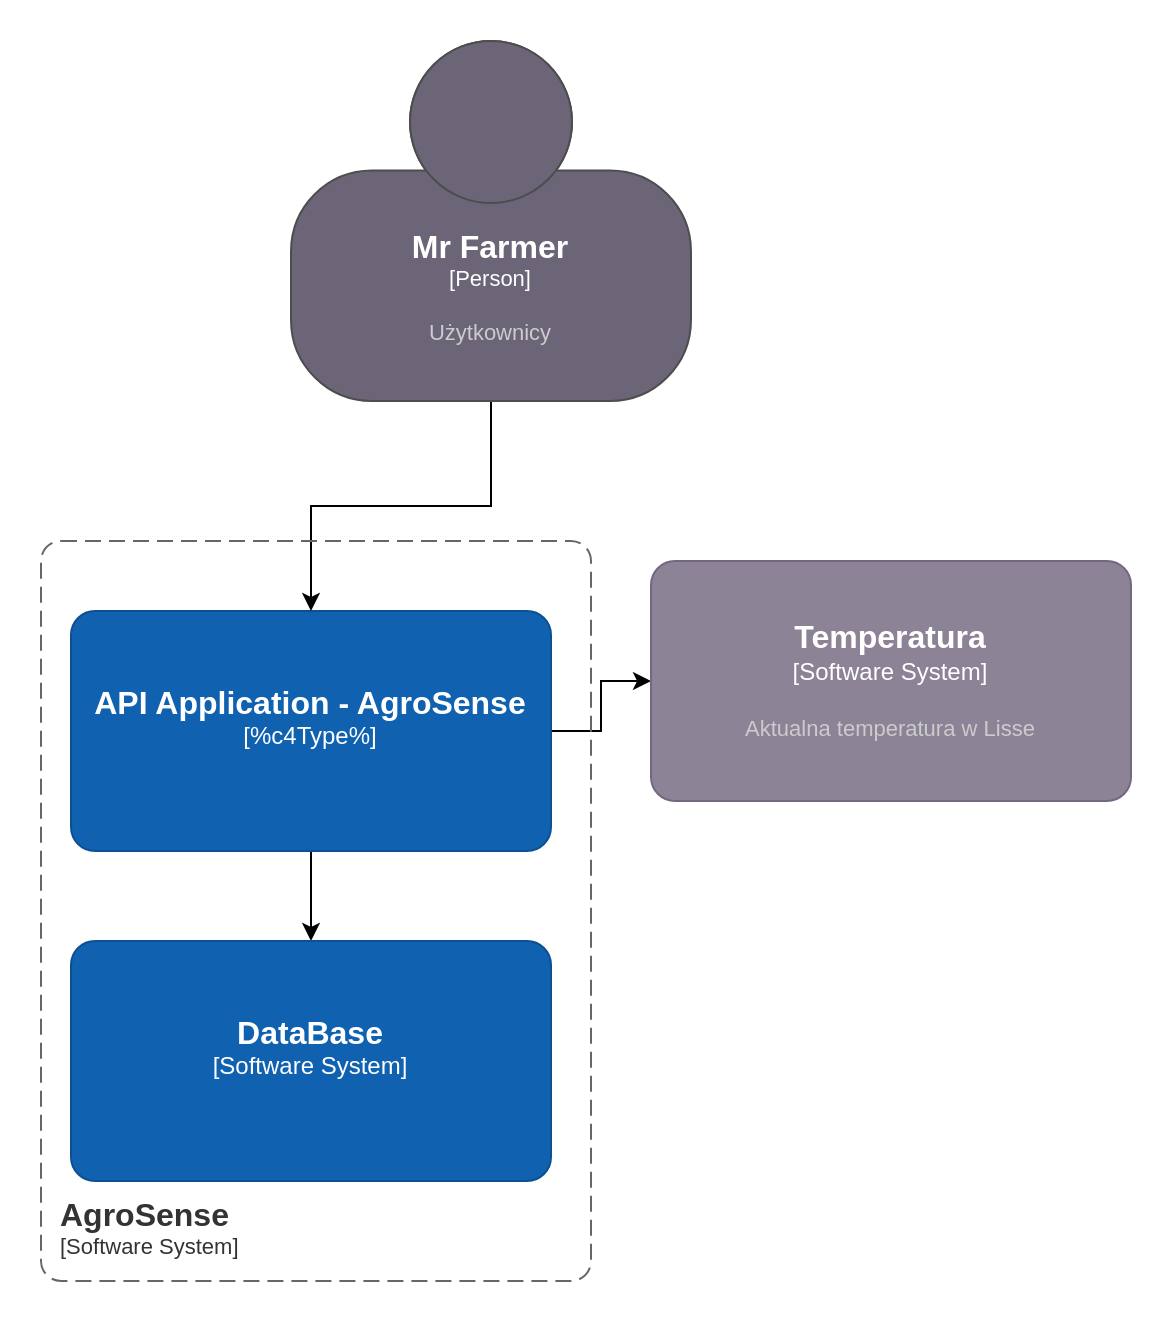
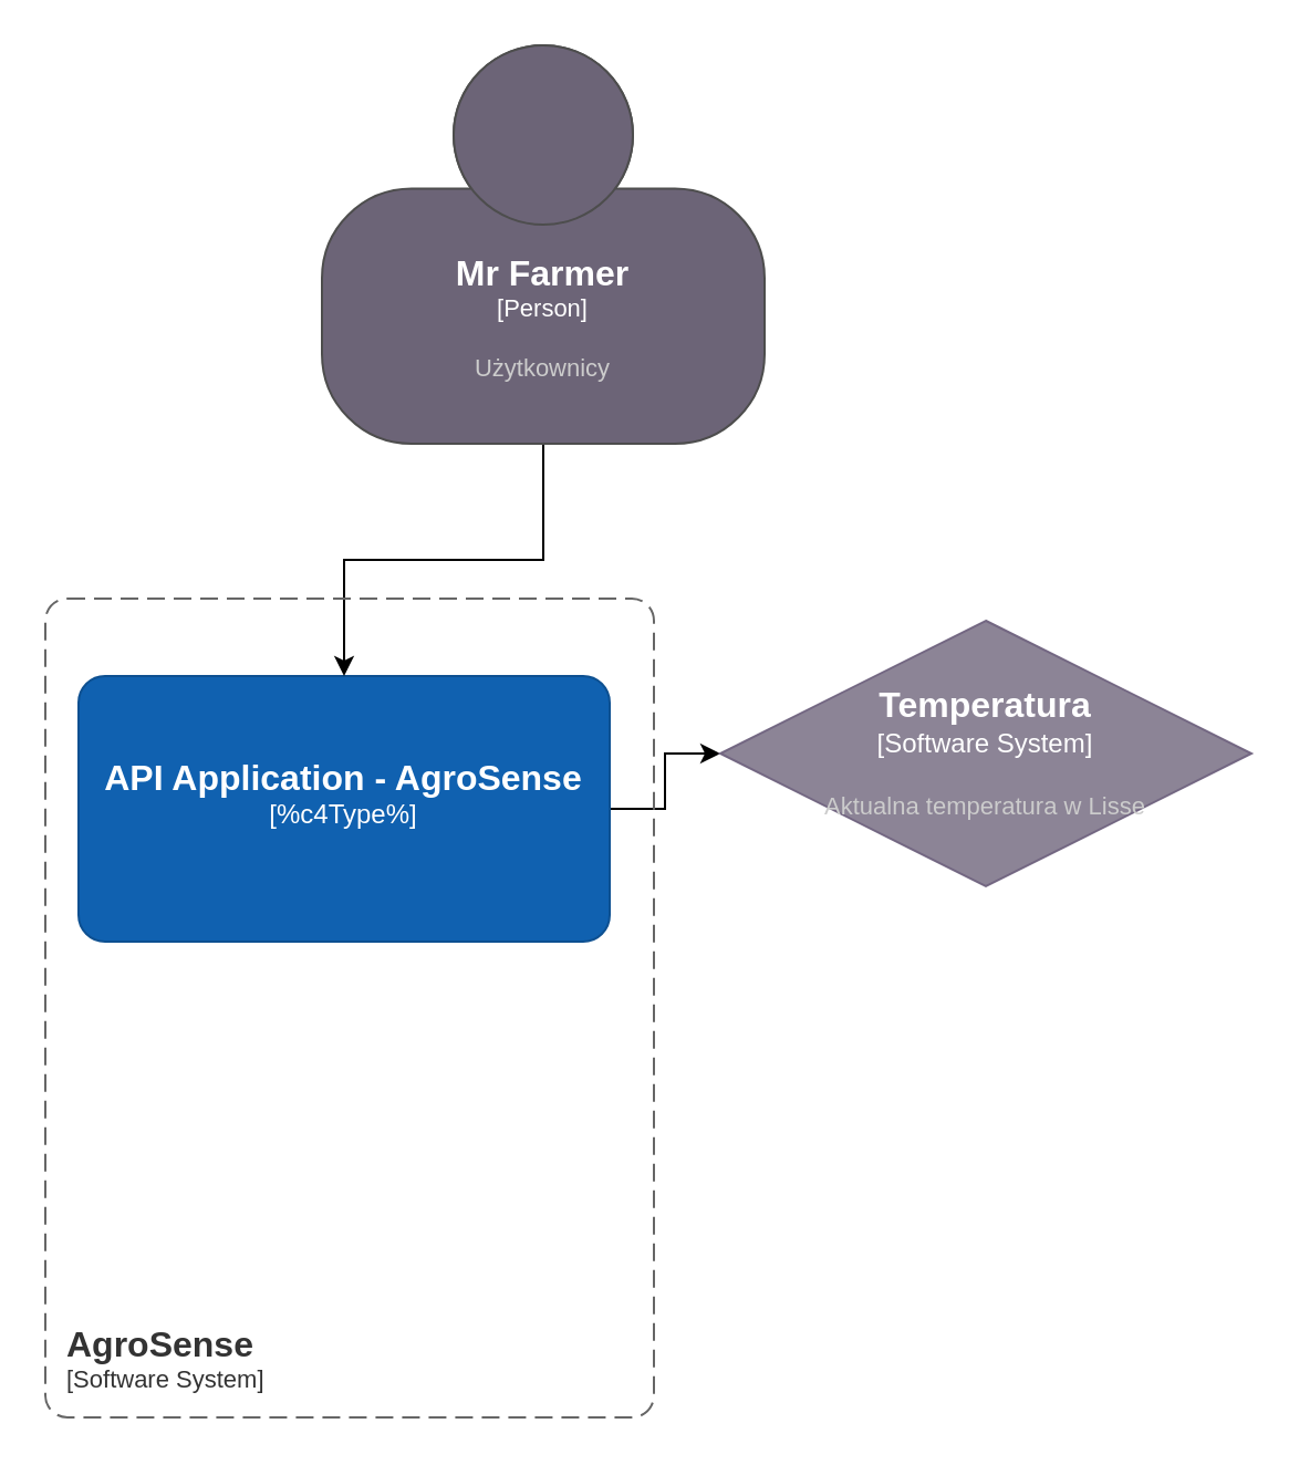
- <mxCell id="8" value="&lt;font style=&quot;font-size: 16px&quot;&gt;&lt;b&gt;Temperatura&lt;/b&gt;&lt;/font&gt;&lt;div&gt;[Software System]&lt;/div&gt;&lt;br&gt;&lt;div&gt;&lt;font style=&quot;font-size: 11px&quot;&gt;&lt;font color=&quot;#cccccc&quot;&gt;Aktualna temperatura w Lisse&lt;/font&gt;&lt;/div&gt;" style="rounded=1;whiteSpace=wrap;html=1;labelBackgroundColor=none;fillColor=#8C8496;fontColor=#ffffff;align=center;arcSize=10;strokeColor=#736782;metaEdit=1;resizable=0;points=[[0.25,0,0],[0.5,0,0],[0.75,0,0],[1,0.25,0],[1,0.5,0],[1,0.75,0],[0.75,1,0],[0.5,1,0],[0.25,1,0],[0,0.75,0],[0,0.5,0],[0,0.25,0]];" parent="1" vertex="1"><mxGeometry x="325" y="280" width="240" height="120" as="geometry" /></mxCell>
+ <mxCell id="8" value="&lt;font style=&quot;font-size: 16px&quot;&gt;&lt;b&gt;Temperatura&lt;/b&gt;&lt;/font&gt;&lt;div&gt;[Software System]&lt;/div&gt;&lt;br&gt;&lt;div&gt;&lt;font style=&quot;font-size: 11px&quot;&gt;&lt;font color=&quot;#cccccc&quot;&gt;Aktualna temperatura w Lisse&lt;/font&gt;&lt;/div&gt;" style="rhombus;whiteSpace=wrap;html=1;labelBackgroundColor=none;fillColor=#8C8496;fontColor=#ffffff;align=center;arcSize=10;strokeColor=#736782;metaEdit=1;resizable=0;points=[[0.25,0,0],[0.5,0,0],[0.75,0,0],[1,0.25,0],[1,0.5,0],[1,0.75,0],[0.75,1,0],[0.5,1,0],[0.25,1,0],[0,0.75,0],[0,0.5,0],[0,0.25,0]];" parent="1" vertex="1"><mxGeometry x="325" y="280" width="240" height="120" as="geometry" /></mxCell>
- <mxCell id="2" value="" style="edgeStyle=orthogonalEdgeStyle;rounded=0;orthogonalLoop=1;jettySize=auto;html=1;" parent="1" source="4" target="7" edge="1"><mxGeometry relative="1" as="geometry" /></mxCell>
- <mxCell id="7" value="&lt;font style=&quot;font-size: 16px&quot;&gt;&lt;b&gt;DataBase&lt;/b&gt;&lt;/font&gt;&lt;div&gt;[Software System]&lt;/div&gt;&lt;br&gt;&lt;div&gt;&lt;font style=&quot;font-size: 11px&quot;&gt;&lt;font color=&quot;#cccccc&quot;&gt;&lt;/font&gt;&lt;/div&gt;" style="rounded=1;whiteSpace=wrap;html=1;labelBackgroundColor=none;fillColor=#1061B0;fontColor=#ffffff;align=center;arcSize=10;strokeColor=#0D5091;metaEdit=1;resizable=0;points=[[0.25,0,0],[0.5,0,0],[0.75,0,0],[1,0.25,0],[1,0.5,0],[1,0.75,0],[0.75,1,0],[0.5,1,0],[0.25,1,0],[0,0.75,0],[0,0.5,0],[0,0.25,0]];" parent="1" vertex="1"><mxGeometry x="35" y="470" width="240" height="120" as="geometry" /></mxCell>
